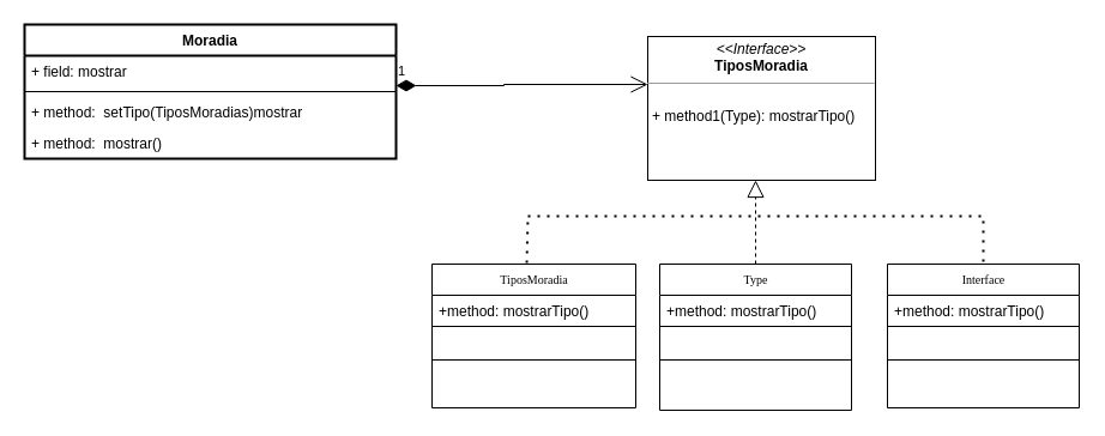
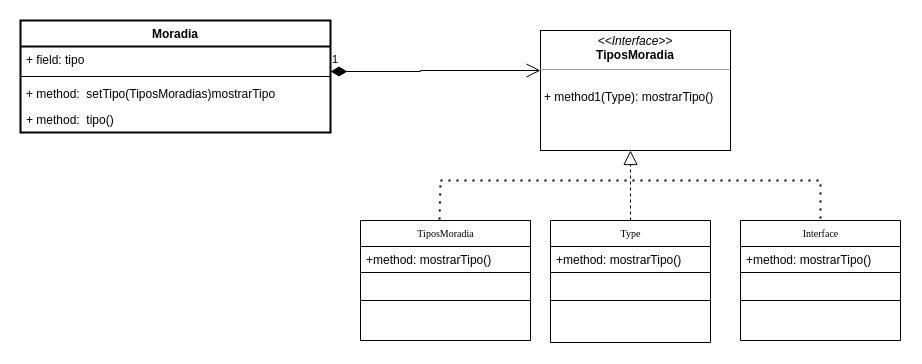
- <mxCell id="14" value="+ field: mostrar" style="text;strokeColor=none;fillColor=none;align=left;verticalAlign=top;spacingLeft=4;spacingRight=4;overflow=hidden;rotatable=0;points=[[0,0.5],[1,0.5]];portConstraint=eastwest;" parent="13" vertex="1"><mxGeometry y="26" width="310" height="26" as="geometry" /></mxCell>
+ <mxCell id="14" value="+ field: tipo" style="text;strokeColor=none;fillColor=none;align=left;verticalAlign=top;spacingLeft=4;spacingRight=4;overflow=hidden;rotatable=0;points=[[0,0.5],[1,0.5]];portConstraint=eastwest;" parent="13" vertex="1"><mxGeometry y="26" width="310" height="26" as="geometry" /></mxCell>
- <mxCell id="16" value="+ method:  setTipo(TiposMoradias)mostrar" style="text;strokeColor=none;fillColor=none;align=left;verticalAlign=top;spacingLeft=4;spacingRight=4;overflow=hidden;rotatable=0;points=[[0,0.5],[1,0.5]];portConstraint=eastwest;" parent="13" vertex="1"><mxGeometry y="60" width="310" height="26" as="geometry" /></mxCell>
+ <mxCell id="16" value="+ method:  setTipo(TiposMoradias)mostrarTipo" style="text;strokeColor=none;fillColor=none;align=left;verticalAlign=top;spacingLeft=4;spacingRight=4;overflow=hidden;rotatable=0;points=[[0,0.5],[1,0.5]];portConstraint=eastwest;" parent="13" vertex="1"><mxGeometry y="60" width="310" height="26" as="geometry" /></mxCell>
- <mxCell id="17" value="+ method:  mostrar()" style="text;strokeColor=none;fillColor=none;align=left;verticalAlign=top;spacingLeft=4;spacingRight=4;overflow=hidden;rotatable=0;points=[[0,0.5],[1,0.5]];portConstraint=eastwest;" parent="13" vertex="1"><mxGeometry y="86" width="310" height="26" as="geometry" /></mxCell>
+ <mxCell id="17" value="+ method:  tipo()" style="text;strokeColor=none;fillColor=none;align=left;verticalAlign=top;spacingLeft=4;spacingRight=4;overflow=hidden;rotatable=0;points=[[0,0.5],[1,0.5]];portConstraint=eastwest;" parent="13" vertex="1"><mxGeometry y="86" width="310" height="26" as="geometry" /></mxCell>
